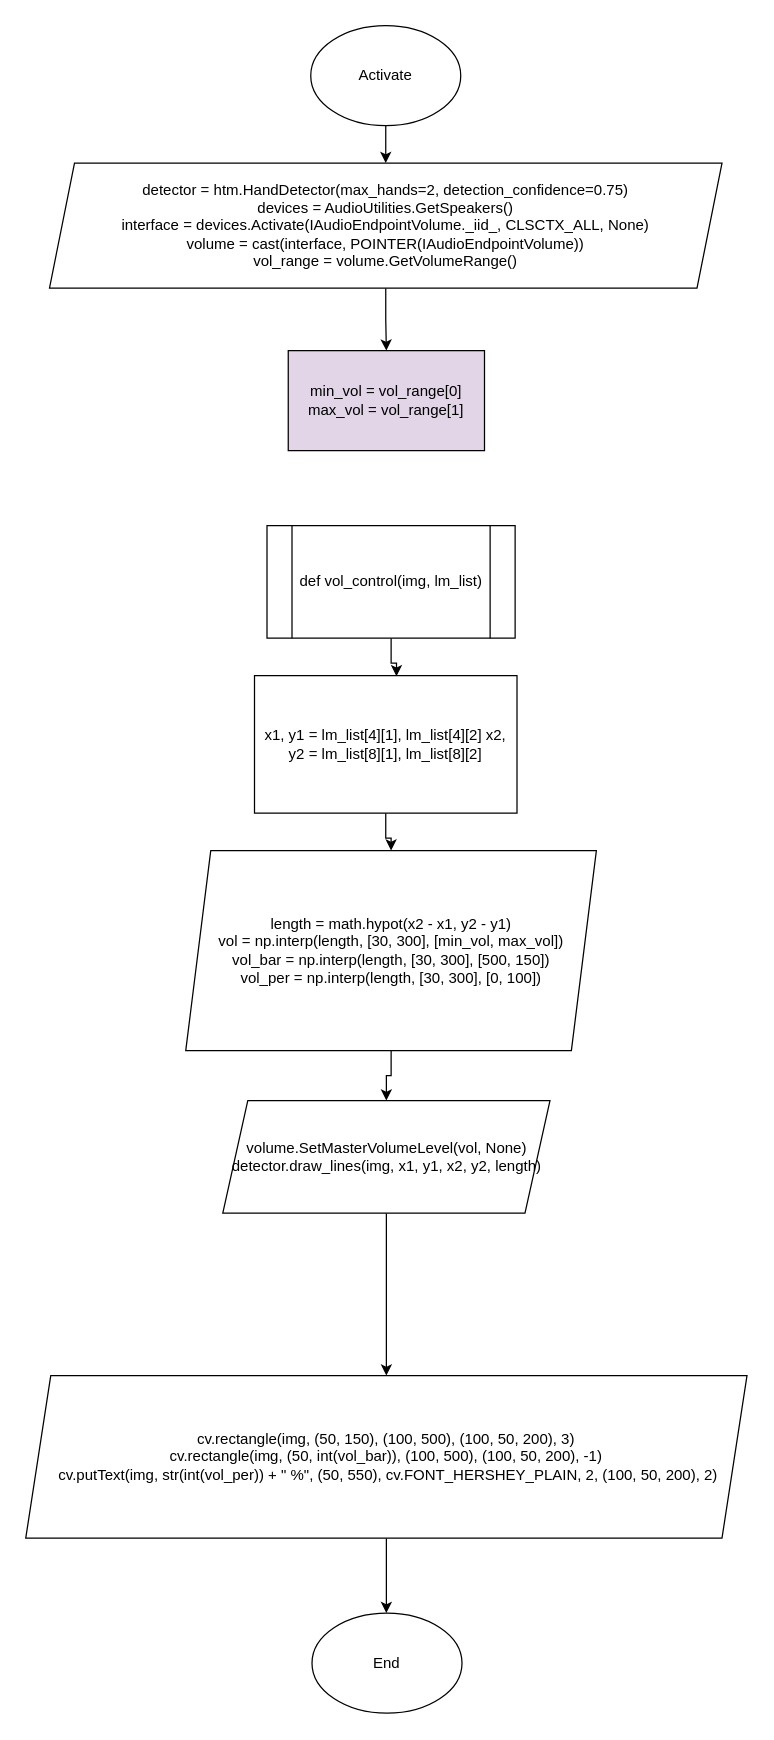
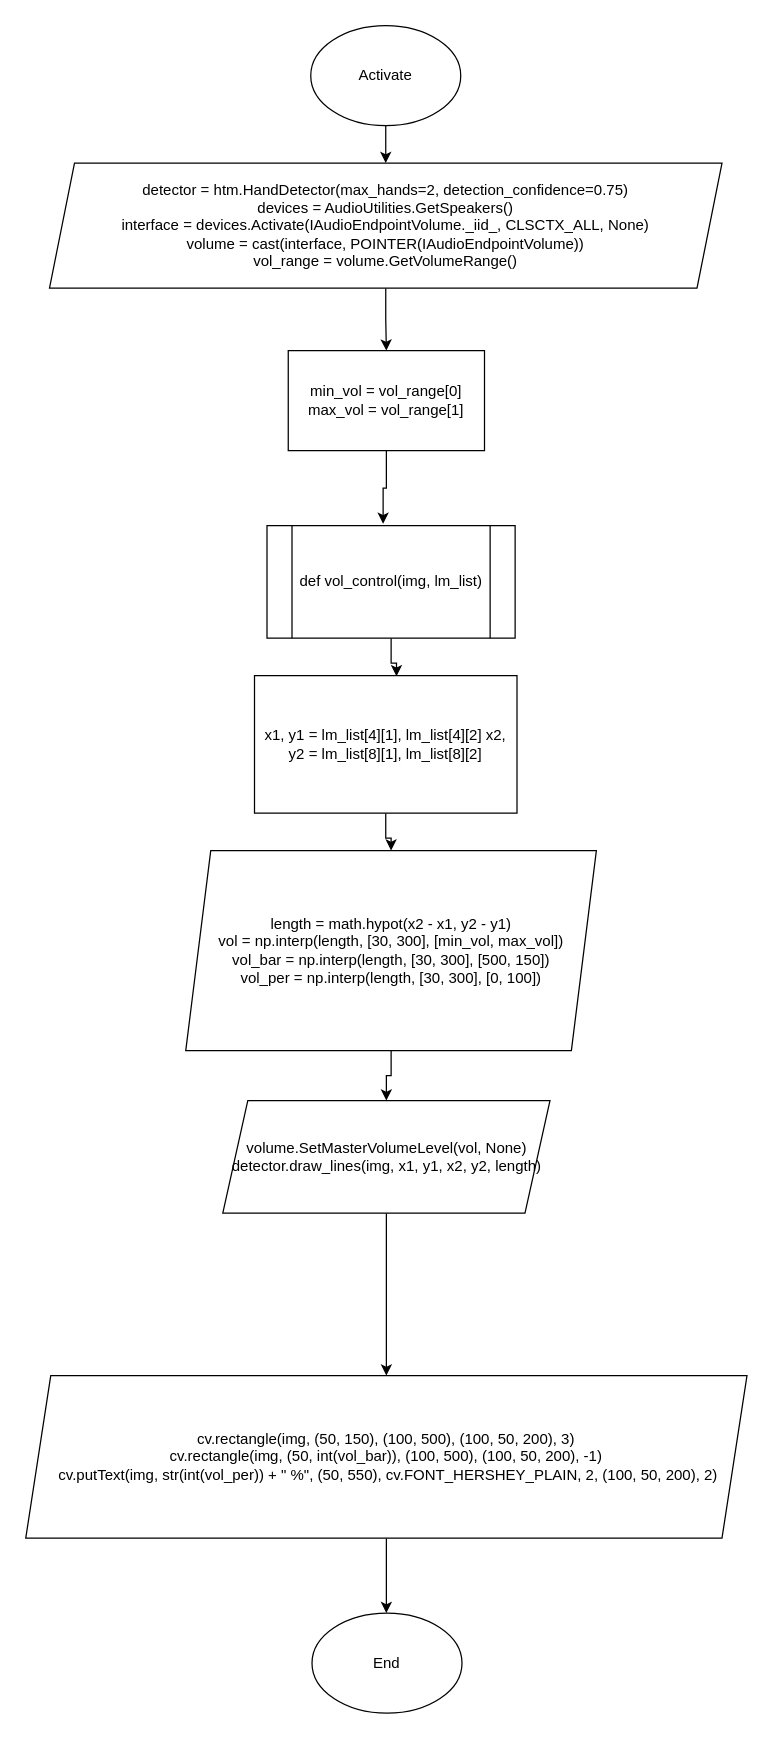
- <mxCell id="7" value="min_vol = vol_range[0] max_vol = vol_range[1]" style="rounded=0;whiteSpace=wrap;html=1;fillColor=#e1d5e7;" vertex="1" parent="1"><mxGeometry x="230" y="280" width="157" height="80" as="geometry" /></mxCell>
+ <mxCell id="7" value="min_vol = vol_range[0] max_vol = vol_range[1]" style="rounded=0;whiteSpace=wrap;html=1;" vertex="1" parent="1"><mxGeometry x="230" y="280" width="157" height="80" as="geometry" /></mxCell>
+ <mxCell id="6" style="edgeStyle=orthogonalEdgeStyle;rounded=0;orthogonalLoop=1;jettySize=auto;html=1;entryX=0.468;entryY=-0.016;entryDx=0;entryDy=0;entryPerimeter=0;" edge="1" parent="1" source="7" target="9"><mxGeometry relative="1" as="geometry" /></mxCell>
